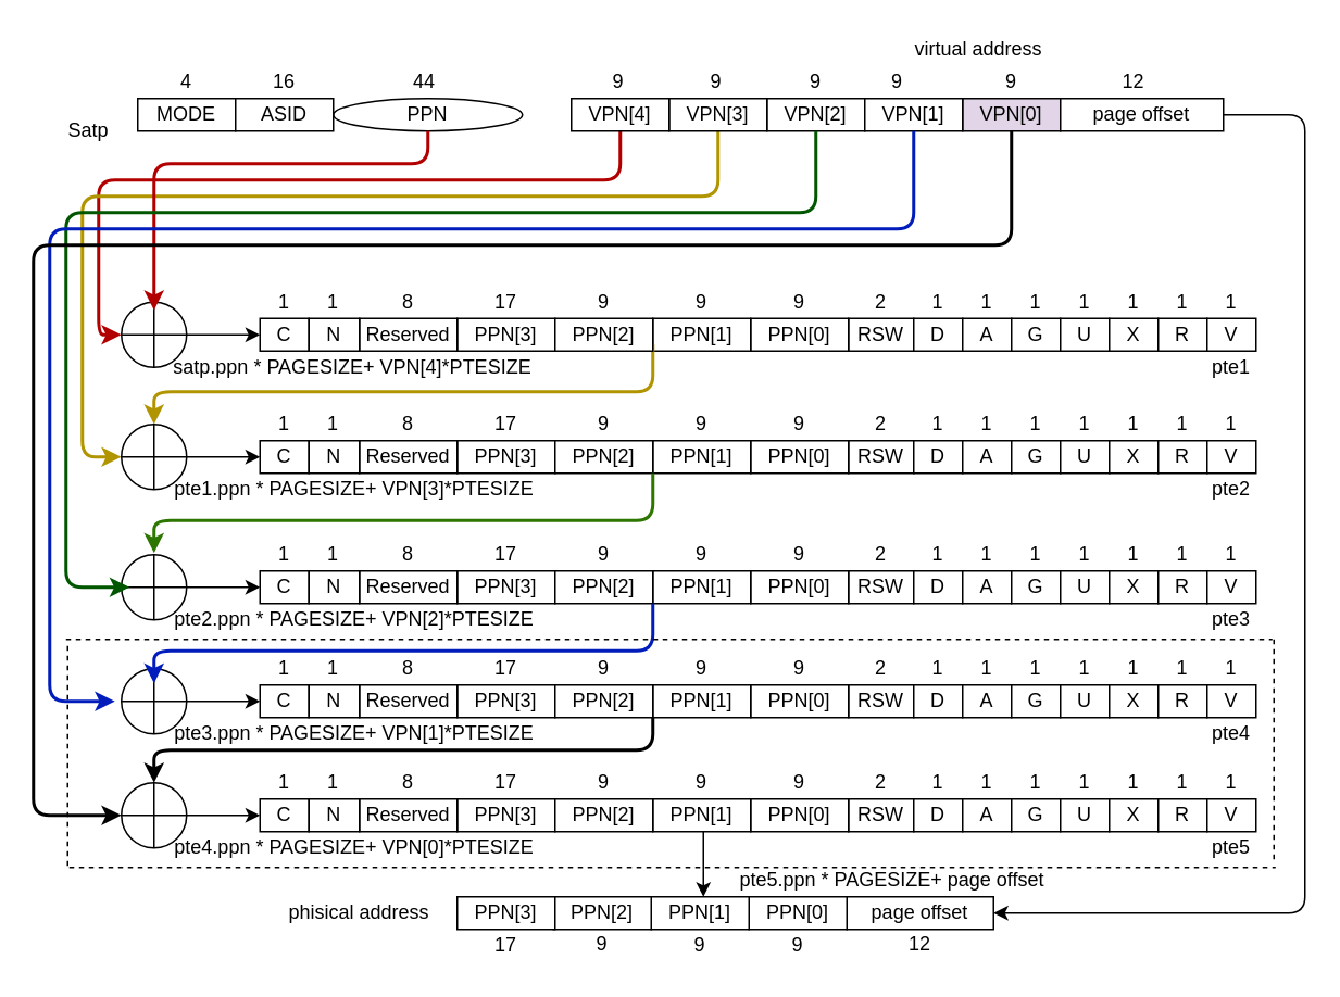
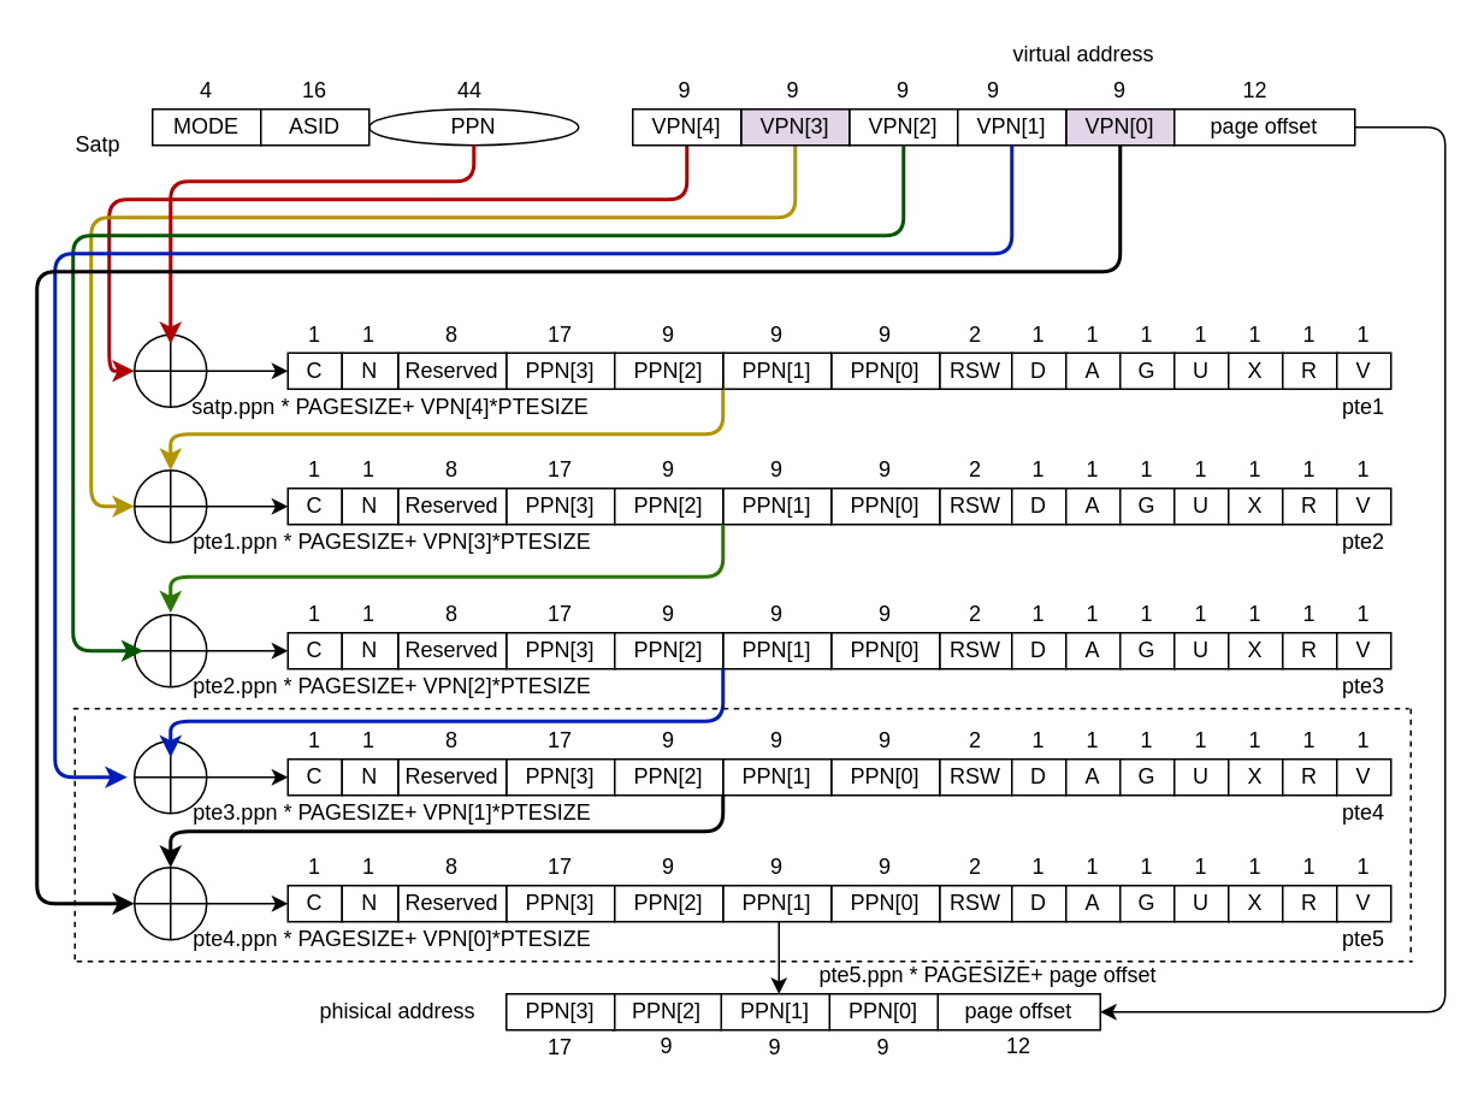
- <mxCell id="211" value="VPN[3]" style="rounded=0;whiteSpace=wrap;html=1;" parent="1" vertex="1"><mxGeometry x="410" y="60" width="60" height="20" as="geometry" /></mxCell>
+ <mxCell id="211" value="VPN[3]" style="rounded=0;whiteSpace=wrap;html=1;fillColor=#e1d5e7;" parent="1" vertex="1"><mxGeometry x="410" y="60" width="60" height="20" as="geometry" /></mxCell>
